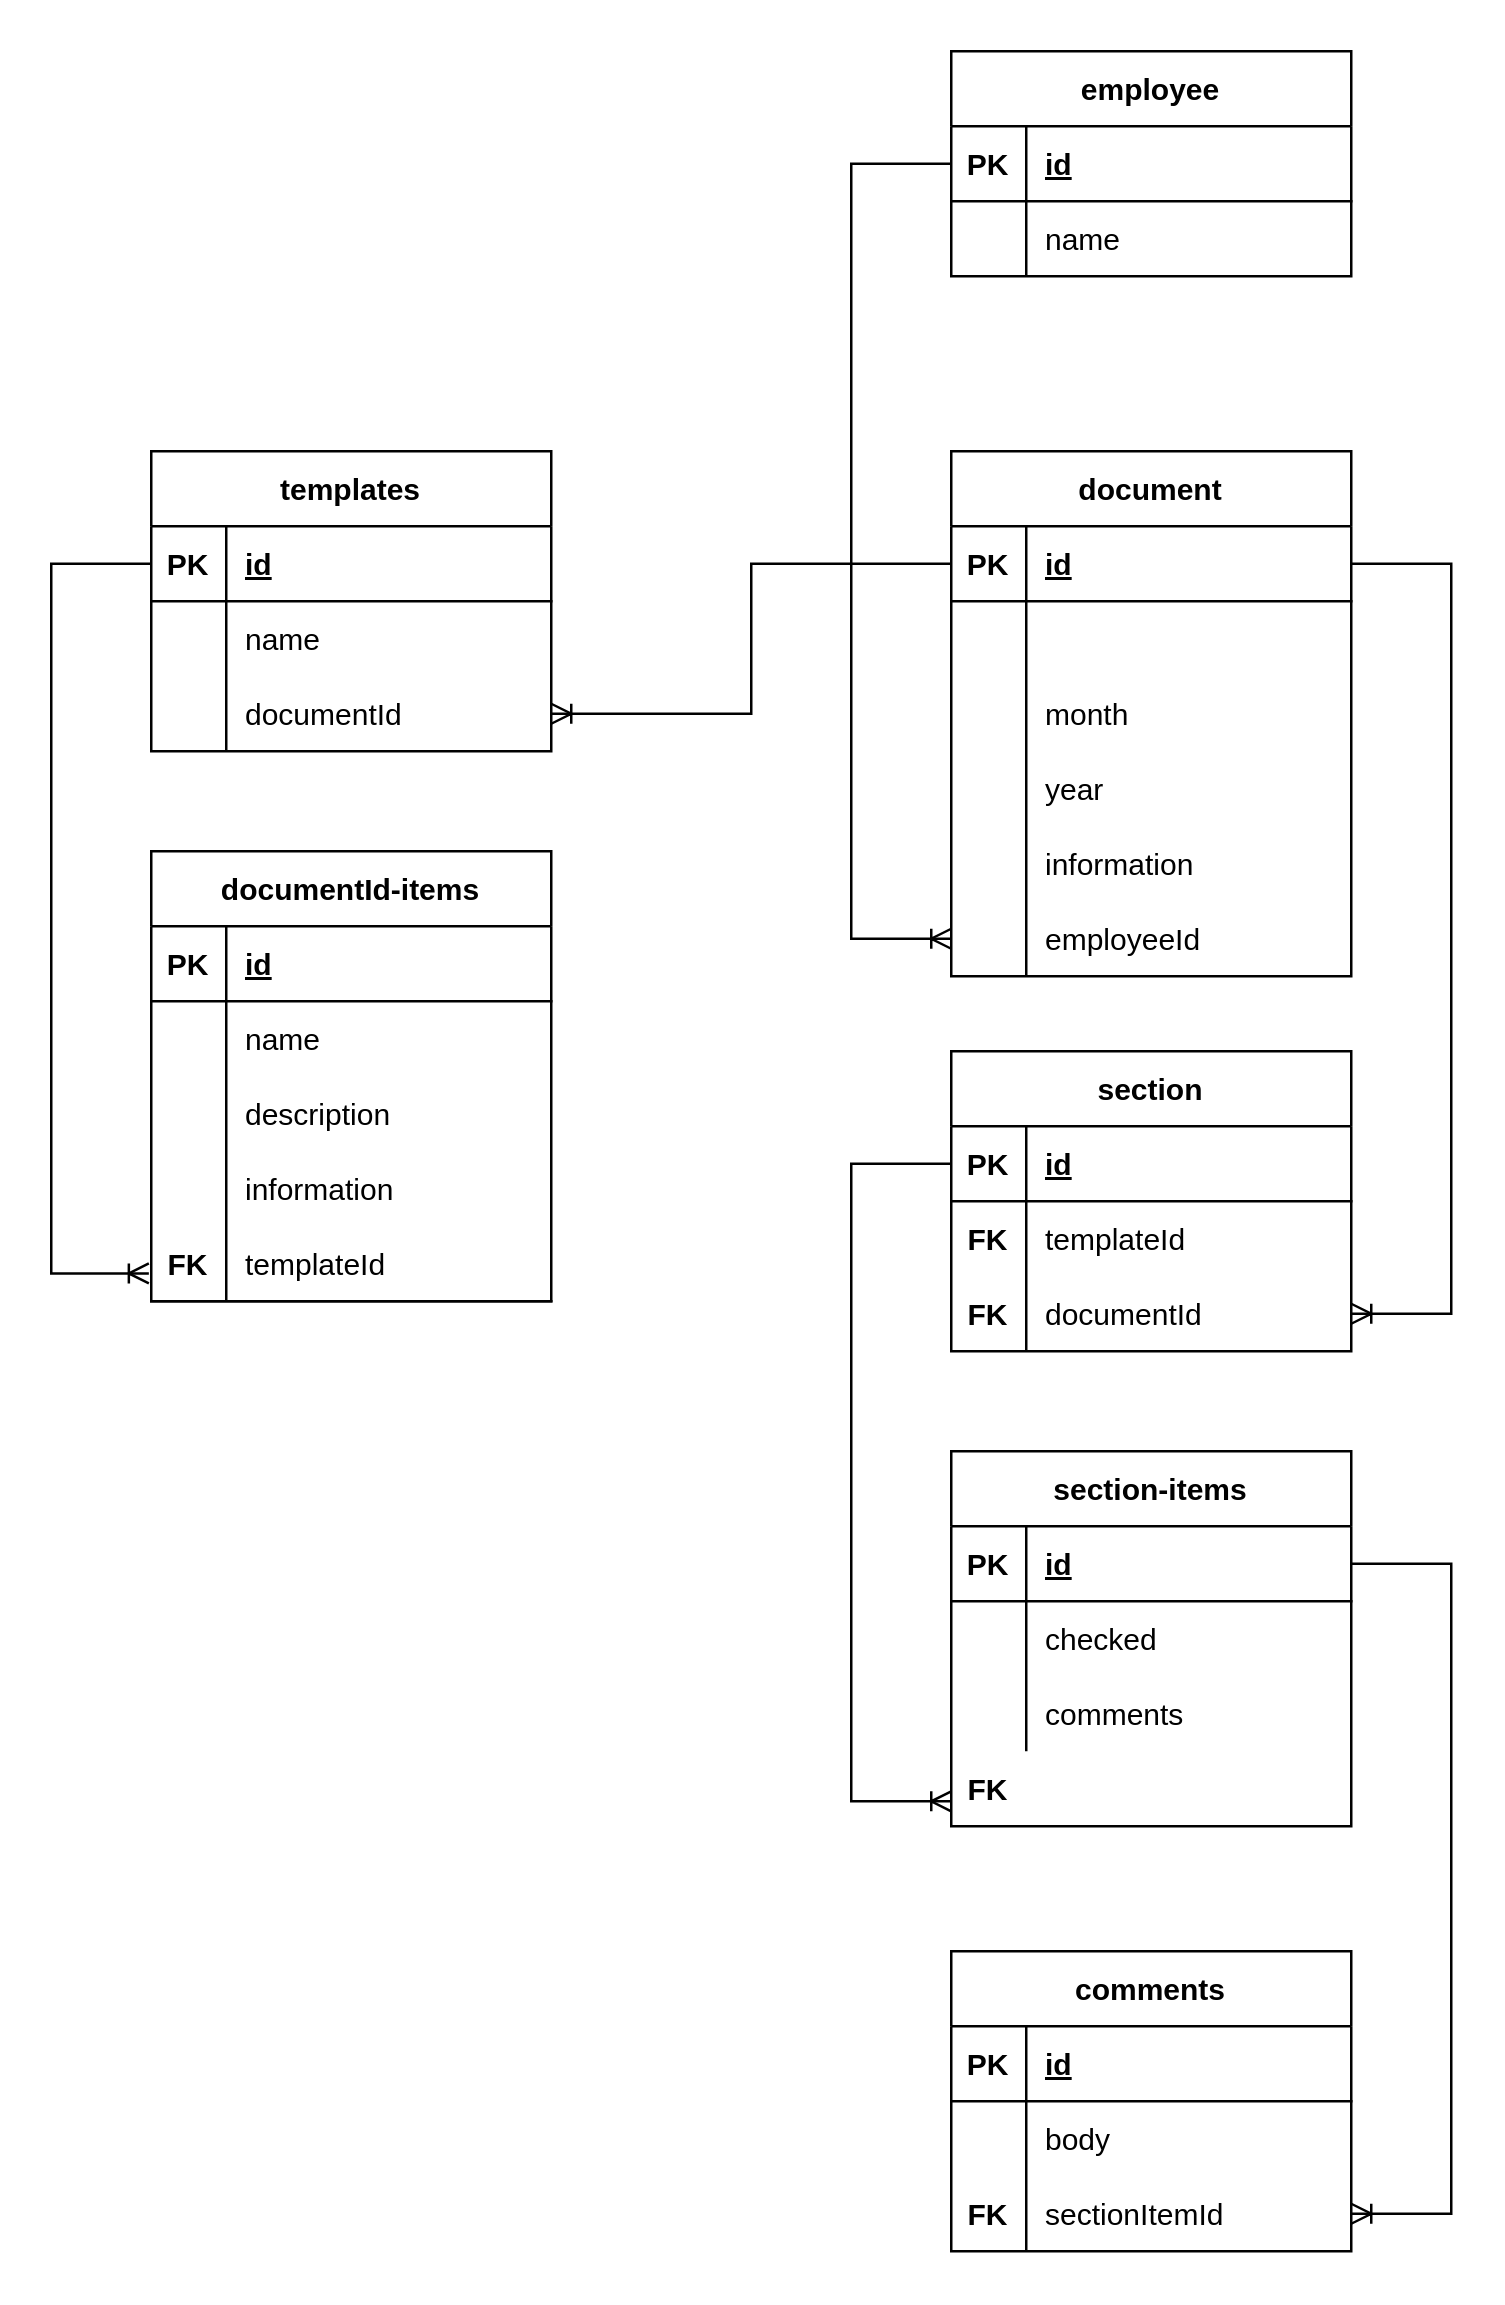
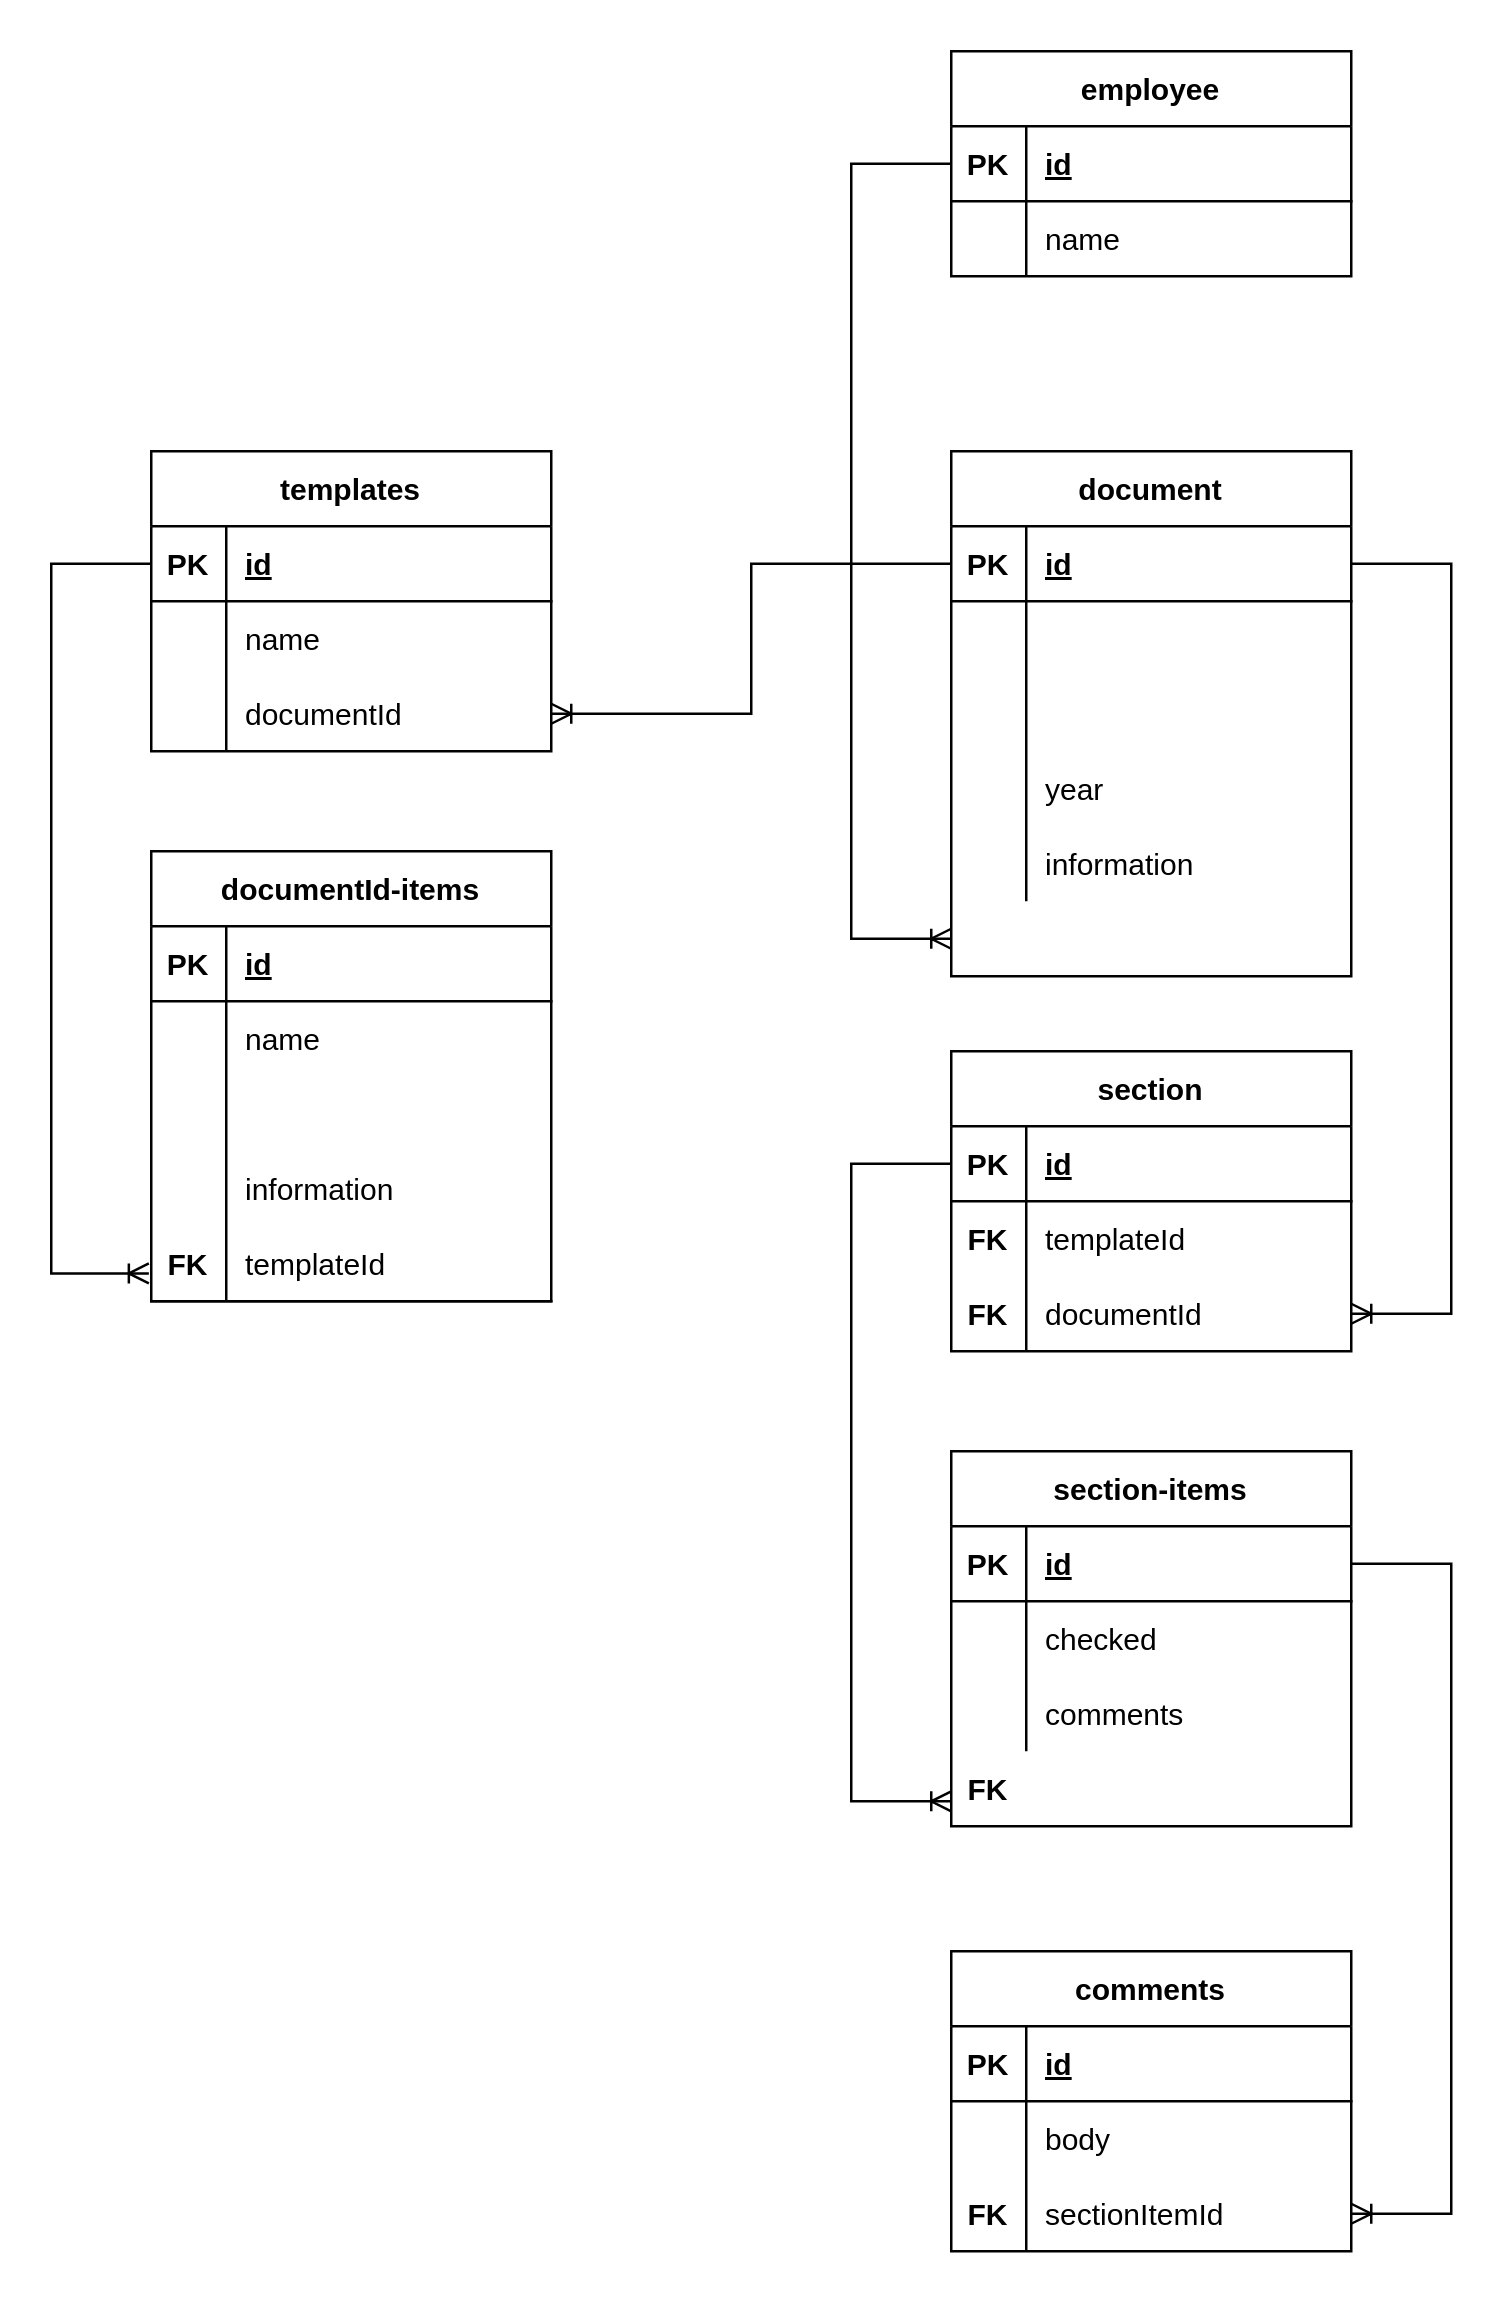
- <mxCell id="36" value="month" style="shape=partialRectangle;overflow=hidden;connectable=0;fillColor=none;top=0;left=0;bottom=0;right=0;align=left;spacingLeft=6;" vertex="1" parent="34"><mxGeometry x="30" width="130" height="30" as="geometry"><mxRectangle width="130" height="30" as="alternateBounds" /></mxGeometry></mxCell>
- <mxCell id="45" value="employeeId" style="shape=partialRectangle;overflow=hidden;connectable=0;fillColor=none;top=0;left=0;bottom=0;right=0;align=left;spacingLeft=6;" vertex="1" parent="43"><mxGeometry x="30" width="130" height="30" as="geometry"><mxRectangle width="130" height="30" as="alternateBounds" /></mxGeometry></mxCell>
- <mxCell id="21" value="description" style="shape=partialRectangle;overflow=hidden;connectable=0;fillColor=none;top=0;left=0;bottom=0;right=0;align=left;spacingLeft=6;" vertex="1" parent="19"><mxGeometry x="30" width="130" height="30" as="geometry"><mxRectangle width="130" height="30" as="alternateBounds" /></mxGeometry></mxCell>
